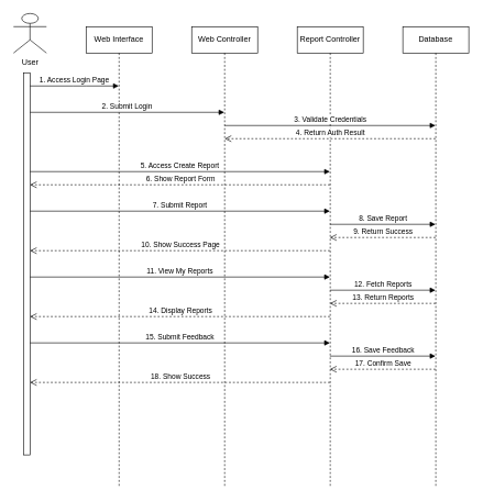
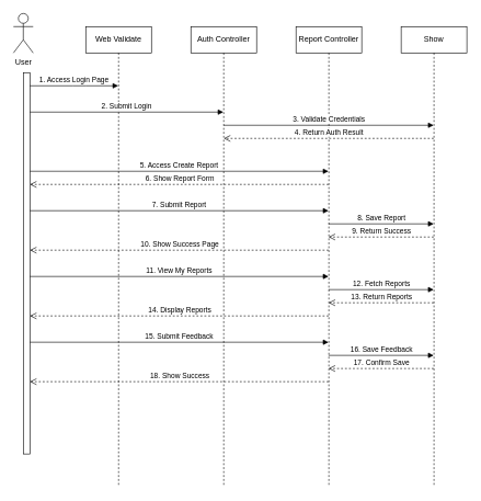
- <mxCell id="2" value="User" style="shape=umlActor;verticalLabelPosition=bottom;verticalAlign=top;html=1;" vertex="1" parent="1"><mxGeometry x="20" y="20" width="50" height="60" as="geometry" /></mxCell>
+ <mxCell id="2" value="User" style="shape=umlActor;verticalLabelPosition=bottom;verticalAlign=top;html=1;" vertex="1" parent="1"><mxGeometry x="20" y="20" width="30" height="60" as="geometry" /></mxCell>
- <mxCell id="3" value="Web Interface" style="shape=umlLifeline;perimeter=lifelinePerimeter;whiteSpace=wrap;html=1;container=1;collapsible=0;recursiveResize=0;outlineConnect=0;" vertex="1" parent="1"><mxGeometry x="130" y="40" width="100" height="700" as="geometry" /></mxCell>
+ <mxCell id="3" value="Web Validate" style="shape=umlLifeline;perimeter=lifelinePerimeter;whiteSpace=wrap;html=1;container=1;collapsible=0;recursiveResize=0;outlineConnect=0;" vertex="1" parent="1"><mxGeometry x="130" y="40" width="100" height="700" as="geometry" /></mxCell>
- <mxCell id="4" value="Web Controller" style="shape=umlLifeline;perimeter=lifelinePerimeter;whiteSpace=wrap;html=1;container=1;collapsible=0;recursiveResize=0;outlineConnect=0;" vertex="1" parent="1"><mxGeometry x="290" y="40" width="100" height="700" as="geometry" /></mxCell>
+ <mxCell id="4" value="Auth Controller" style="shape=umlLifeline;perimeter=lifelinePerimeter;whiteSpace=wrap;html=1;container=1;collapsible=0;recursiveResize=0;outlineConnect=0;" vertex="1" parent="1"><mxGeometry x="290" y="40" width="100" height="700" as="geometry" /></mxCell>
- <mxCell id="6" value="Database" style="shape=umlLifeline;perimeter=lifelinePerimeter;whiteSpace=wrap;html=1;container=1;collapsible=0;recursiveResize=0;outlineConnect=0;" vertex="1" parent="1"><mxGeometry x="610" y="40" width="100" height="700" as="geometry" /></mxCell>
+ <mxCell id="6" value="Show" style="shape=umlLifeline;perimeter=lifelinePerimeter;whiteSpace=wrap;html=1;container=1;collapsible=0;recursiveResize=0;outlineConnect=0;" vertex="1" parent="1"><mxGeometry x="610" y="40" width="100" height="700" as="geometry" /></mxCell>
